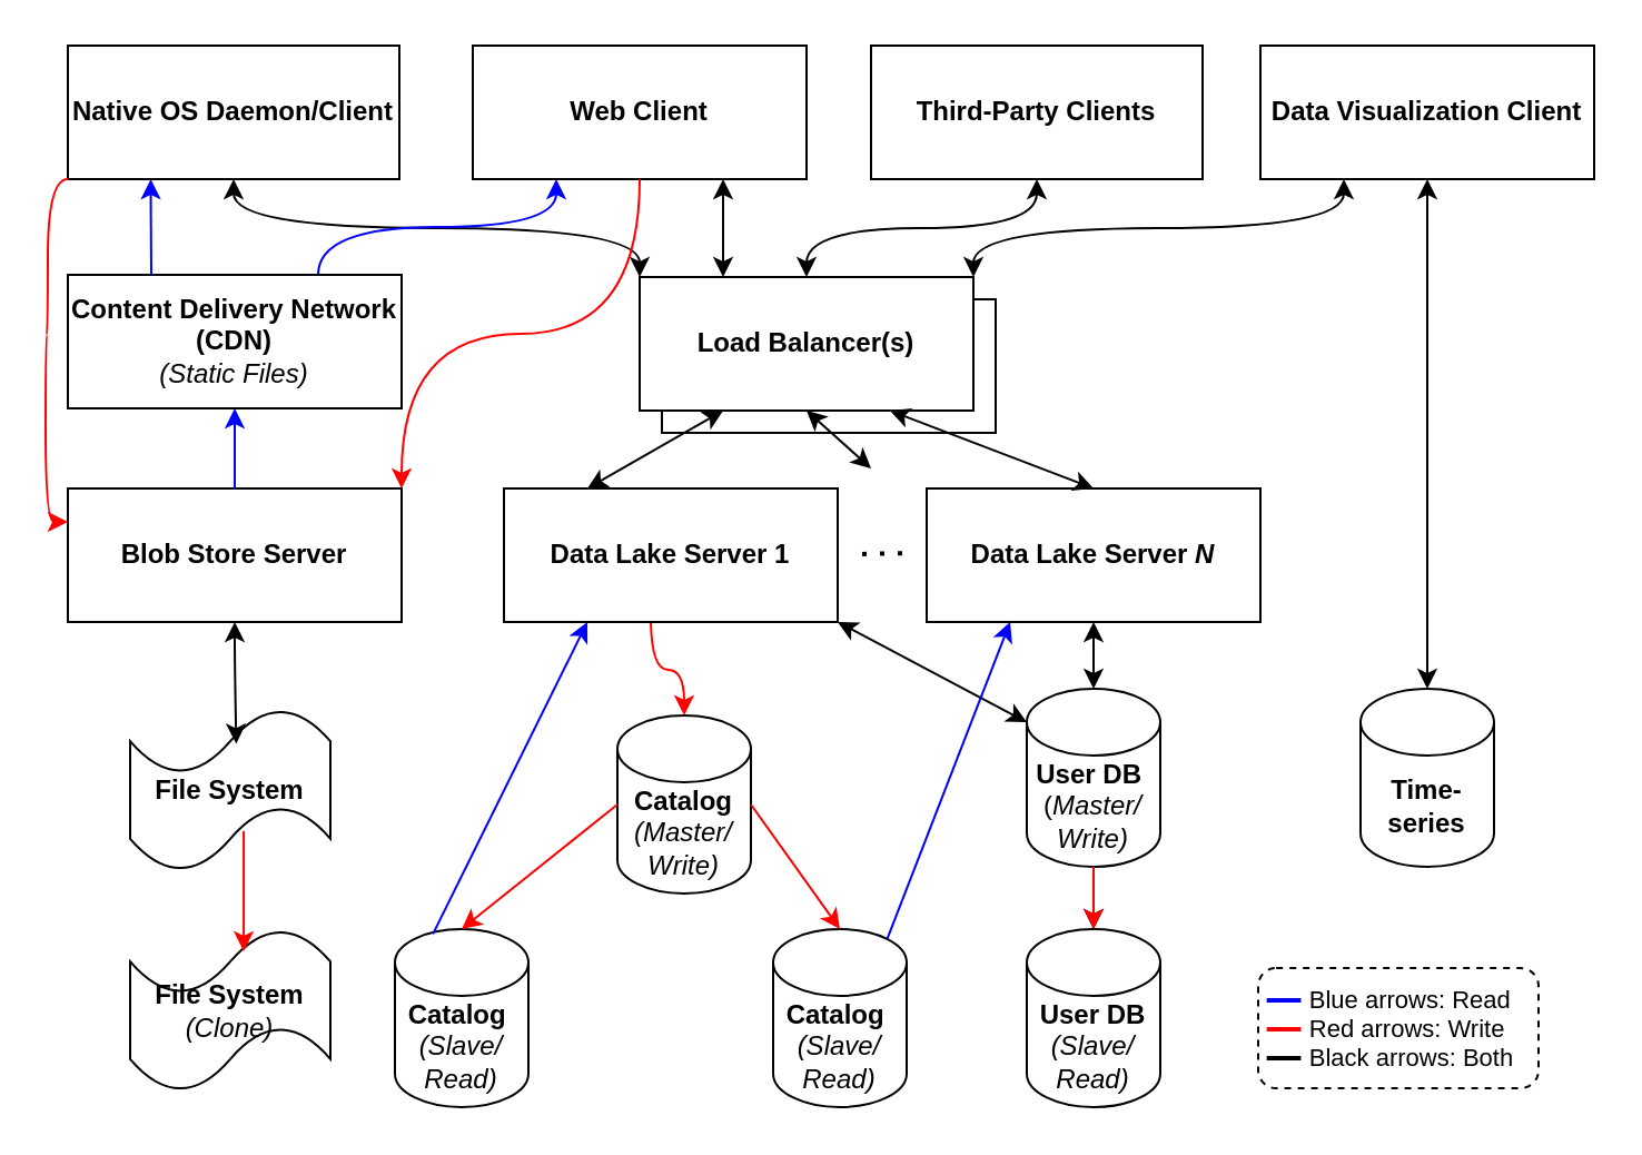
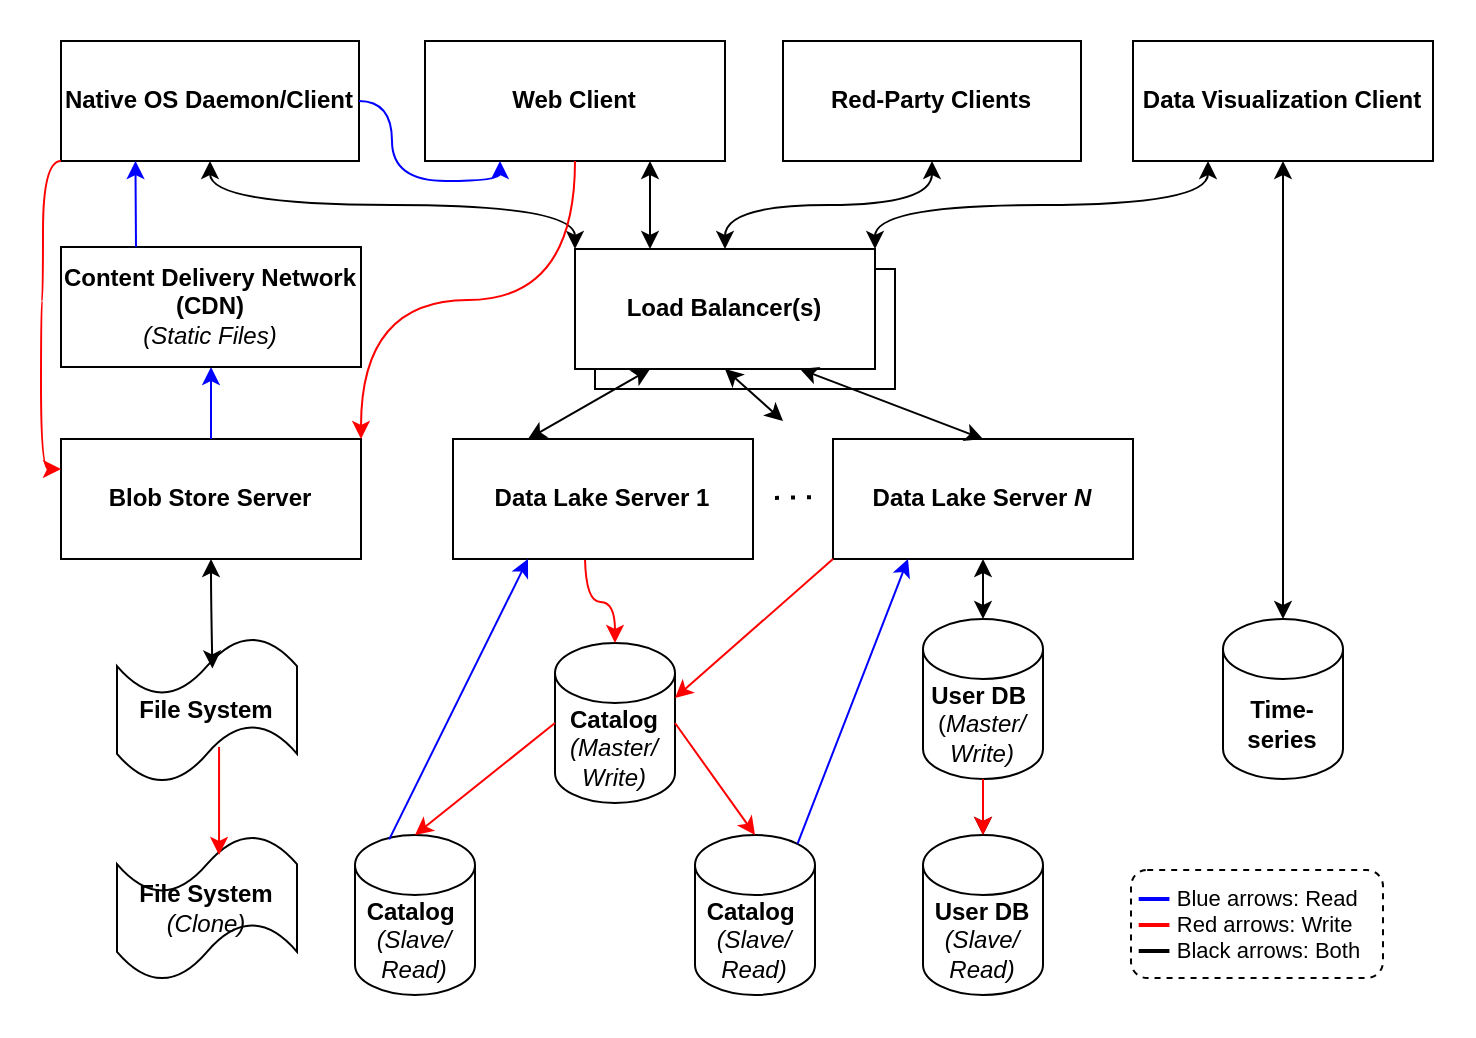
- <mxCell id="5" value="&lt;b&gt;Third-Party Clients&lt;/b&gt;" style="rounded=0;whiteSpace=wrap;html=1;" parent="1" vertex="1"><mxGeometry x="391" y="20" width="149" height="60" as="geometry" /></mxCell>
+ <mxCell id="5" value="&lt;b&gt;Red-Party Clients&lt;/b&gt;" style="rounded=0;whiteSpace=wrap;html=1;" parent="1" vertex="1"><mxGeometry x="391" y="20" width="149" height="60" as="geometry" /></mxCell>
- <mxCell id="26" value="" style="endArrow=none;html=1;rounded=0;strokeWidth=1;fontSize=14;exitX=0.25;exitY=1;exitDx=0;exitDy=0;entryX=0.75;entryY=0;entryDx=0;entryDy=0;startArrow=classic;startFill=1;edgeStyle=orthogonalEdgeStyle;curved=1;endFill=0;strokeColor=#0000FF;" parent="1" source="3" target="40" edge="1"><mxGeometry width="50" height="50" relative="1" as="geometry"><mxPoint x="411" y="220" as="sourcePoint" /><mxPoint x="461" y="170" as="targetPoint" /></mxGeometry></mxCell>
+ <mxCell id="26" value="" style="endArrow=none;html=1;rounded=0;strokeWidth=1;fontSize=14;exitX=0.25;exitY=1;exitDx=0;exitDy=0;startArrow=classic;startFill=1;edgeStyle=orthogonalEdgeStyle;curved=1;endFill=0;strokeColor=#0000FF;" parent="1" source="3" target="4" edge="1"><mxGeometry width="50" height="50" relative="1" as="geometry"><mxPoint x="411" y="220" as="sourcePoint" /><mxPoint x="461" y="170" as="targetPoint" /></mxGeometry></mxCell>
- <mxCell id="13" value="" style="endArrow=classic;html=1;rounded=0;startArrow=classic;startFill=1;exitX=1;exitY=1;exitDx=0;exitDy=0;endFill=1;entryX=0;entryY=0;entryDx=0;entryDy=15;entryPerimeter=0;strokeColor=#000000;" parent="1" source="28" target="12" edge="1"><mxGeometry width="50" height="50" relative="1" as="geometry"><mxPoint x="378" y="257" as="sourcePoint" /><mxPoint x="578" y="145" as="targetPoint" /></mxGeometry></mxCell>
+ <mxCell id="39" value="" style="endArrow=classic;html=1;rounded=0;startArrow=none;startFill=0;exitX=0;exitY=1;exitDx=0;exitDy=0;endFill=1;entryX=1;entryY=0;entryDx=0;entryDy=27.5;entryPerimeter=0;strokeColor=#FF0000;" parent="1" source="29" target="14" edge="1"><mxGeometry width="50" height="50" relative="1" as="geometry"><mxPoint x="501" y="289" as="sourcePoint" /><mxPoint x="501" y="318" as="targetPoint" /></mxGeometry></mxCell>
